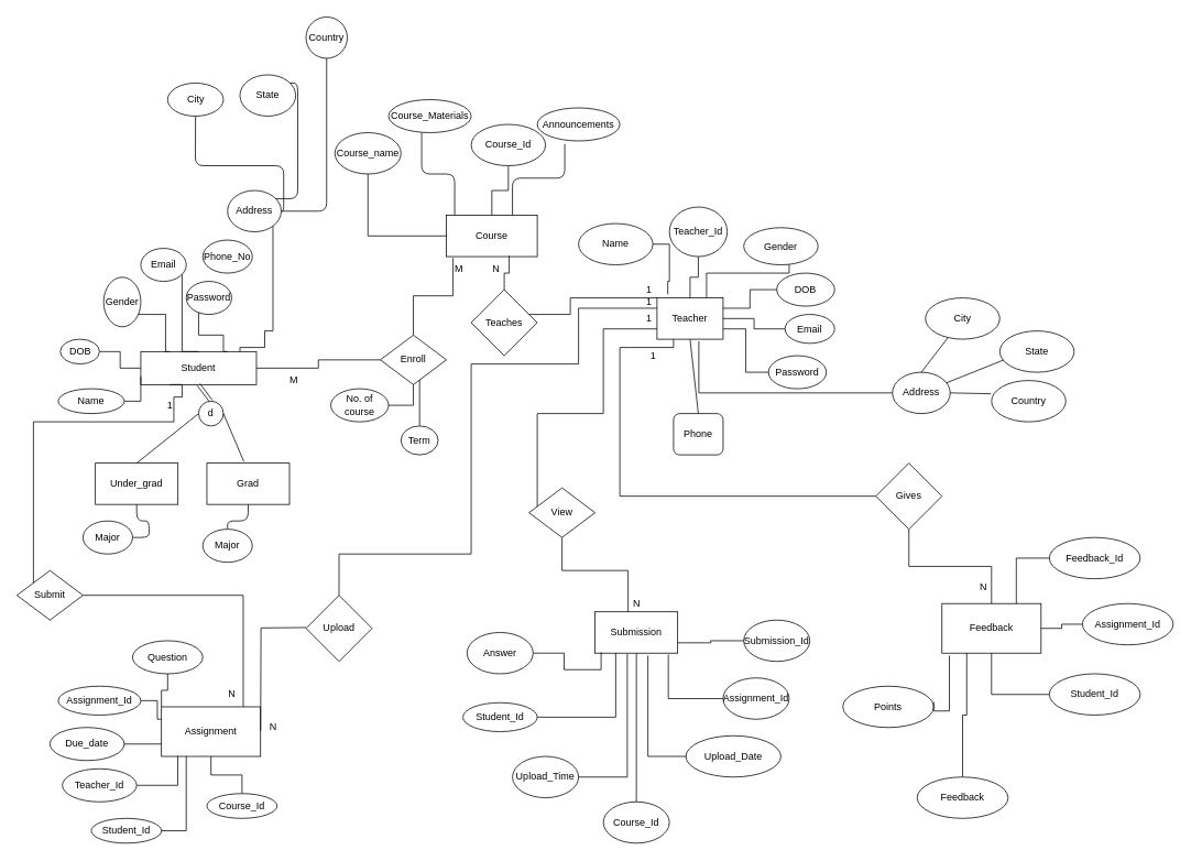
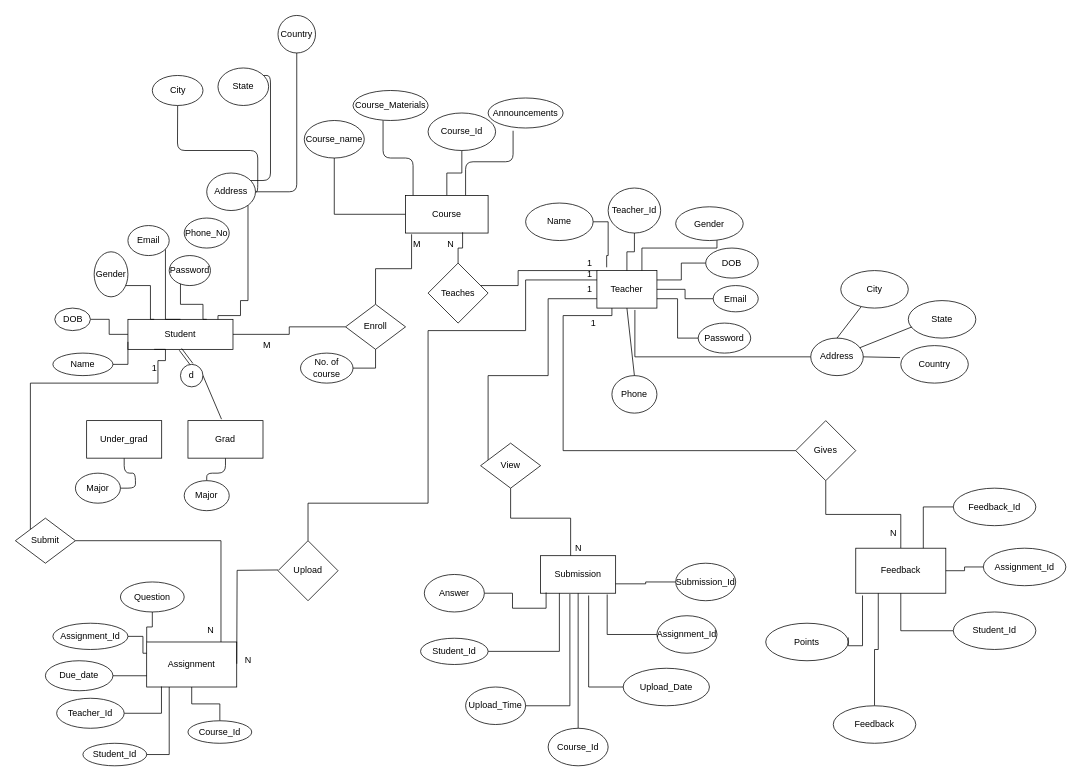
- <mxCell id="111" style="edgeStyle=orthogonalEdgeStyle;rounded=0;orthogonalLoop=1;jettySize=auto;html=1;endArrow=none;endFill=0;" parent="1" source="112" target="36" edge="1"><mxGeometry relative="1" as="geometry"><Array as="points"><mxPoint x="520" y="465" /><mxPoint x="520" y="465" /></Array></mxGeometry></mxCell>
- <mxCell id="42" value="Phone" style="whiteSpace=wrap;html=1;rounded=1;" parent="1" vertex="1"><mxGeometry x="815" y="500" width="60" height="50" as="geometry" /></mxCell>
+ <mxCell id="42" value="Phone" style="ellipse;whiteSpace=wrap;html=1;" parent="1" vertex="1"><mxGeometry x="815" y="500" width="60" height="50" as="geometry" /></mxCell>
- <mxCell id="21" value="" style="endArrow=none;html=1;entryX=0;entryY=0.5;entryDx=0;entryDy=0;exitX=0.5;exitY=0;exitDx=0;exitDy=0;" parent="1" source="26" target="20" edge="1"><mxGeometry width="50" height="50" relative="1" as="geometry"><mxPoint x="153" y="630" as="sourcePoint" /><mxPoint x="192.5" y="590" as="targetPoint" /><Array as="points" /></mxGeometry></mxCell>
- <mxCell id="112" value="Term" style="ellipse;whiteSpace=wrap;html=1;" parent="1" vertex="1"><mxGeometry x="485" y="515" width="45" height="35" as="geometry" /></mxCell>
